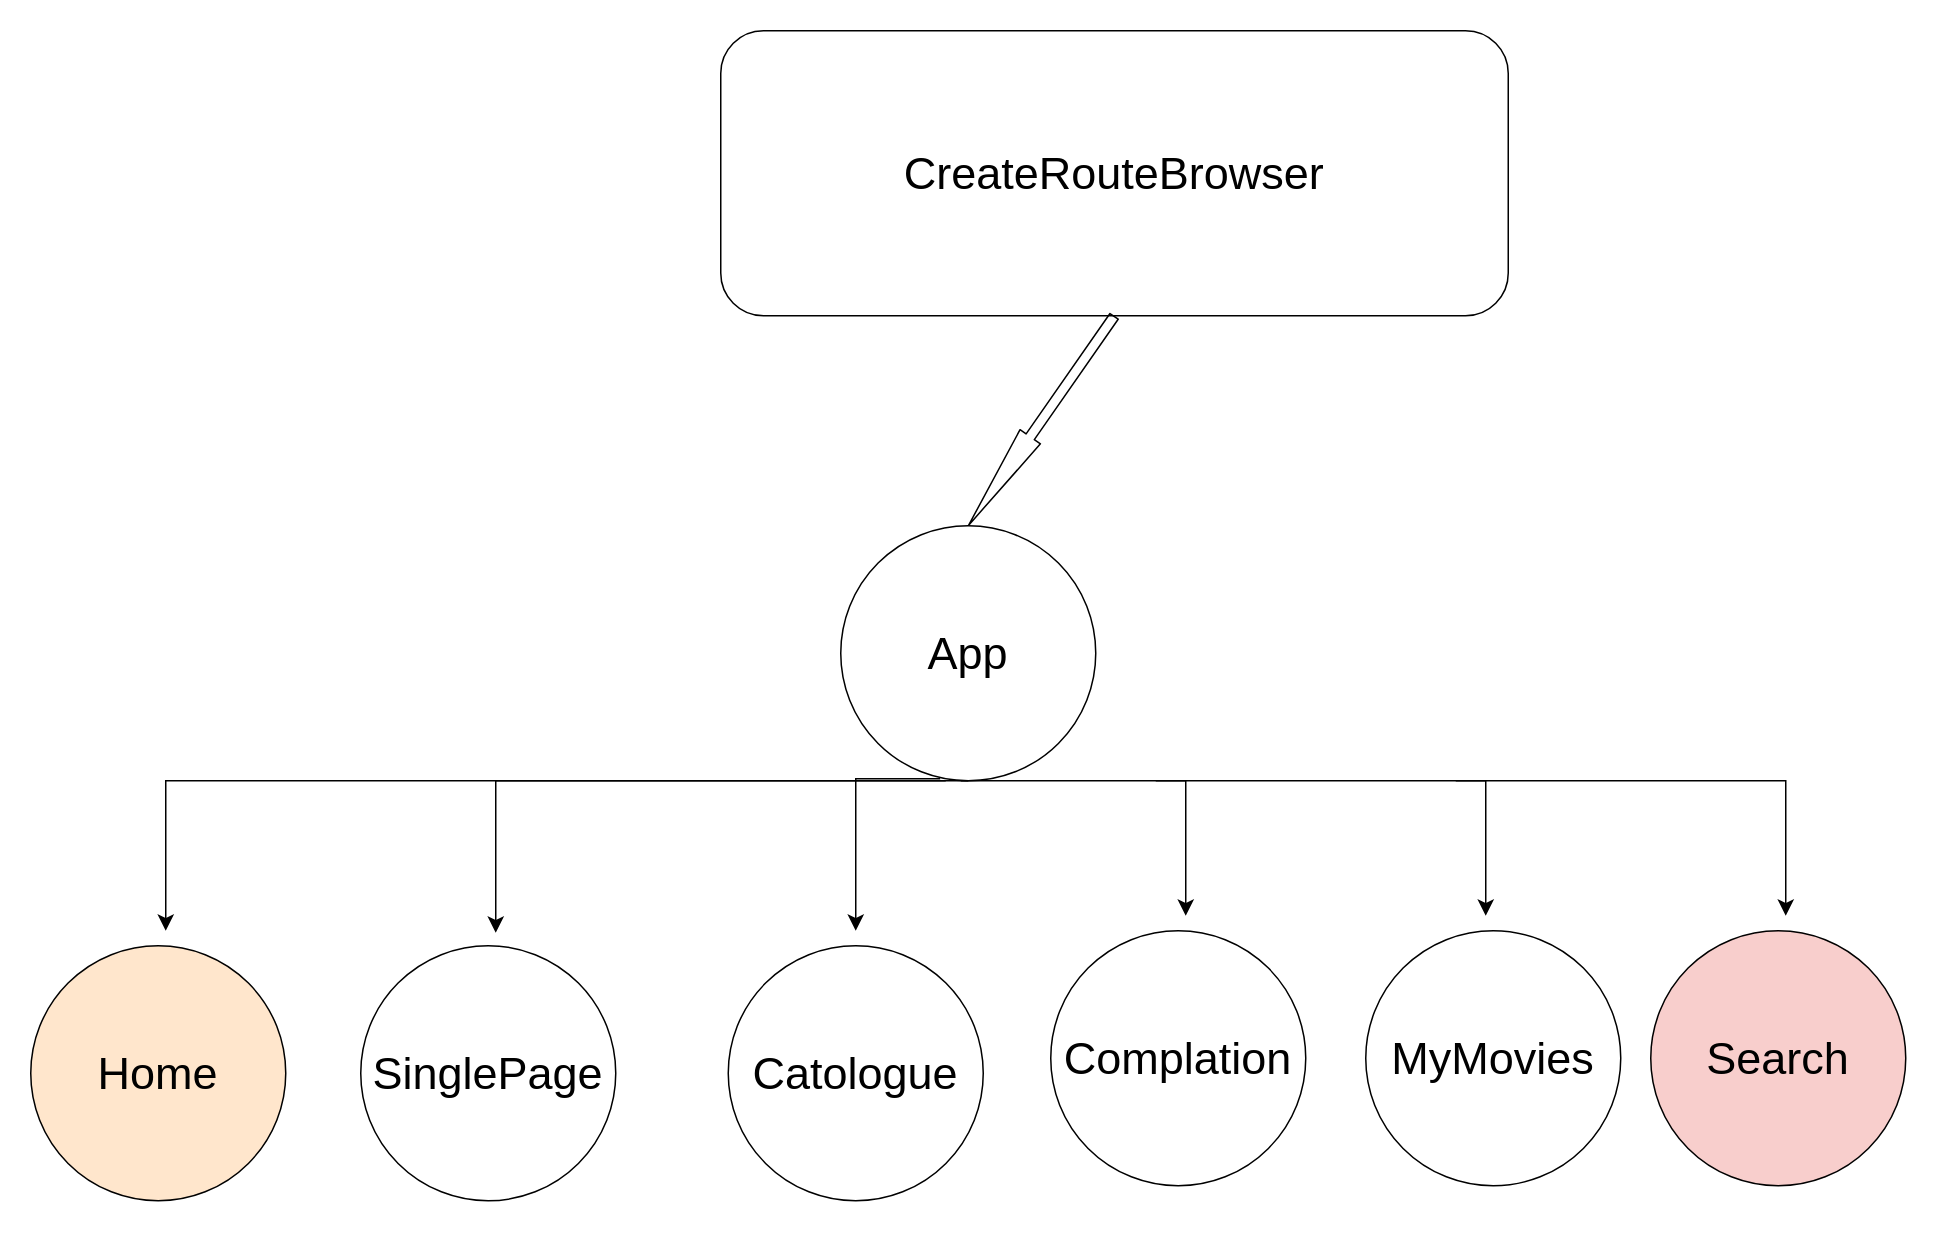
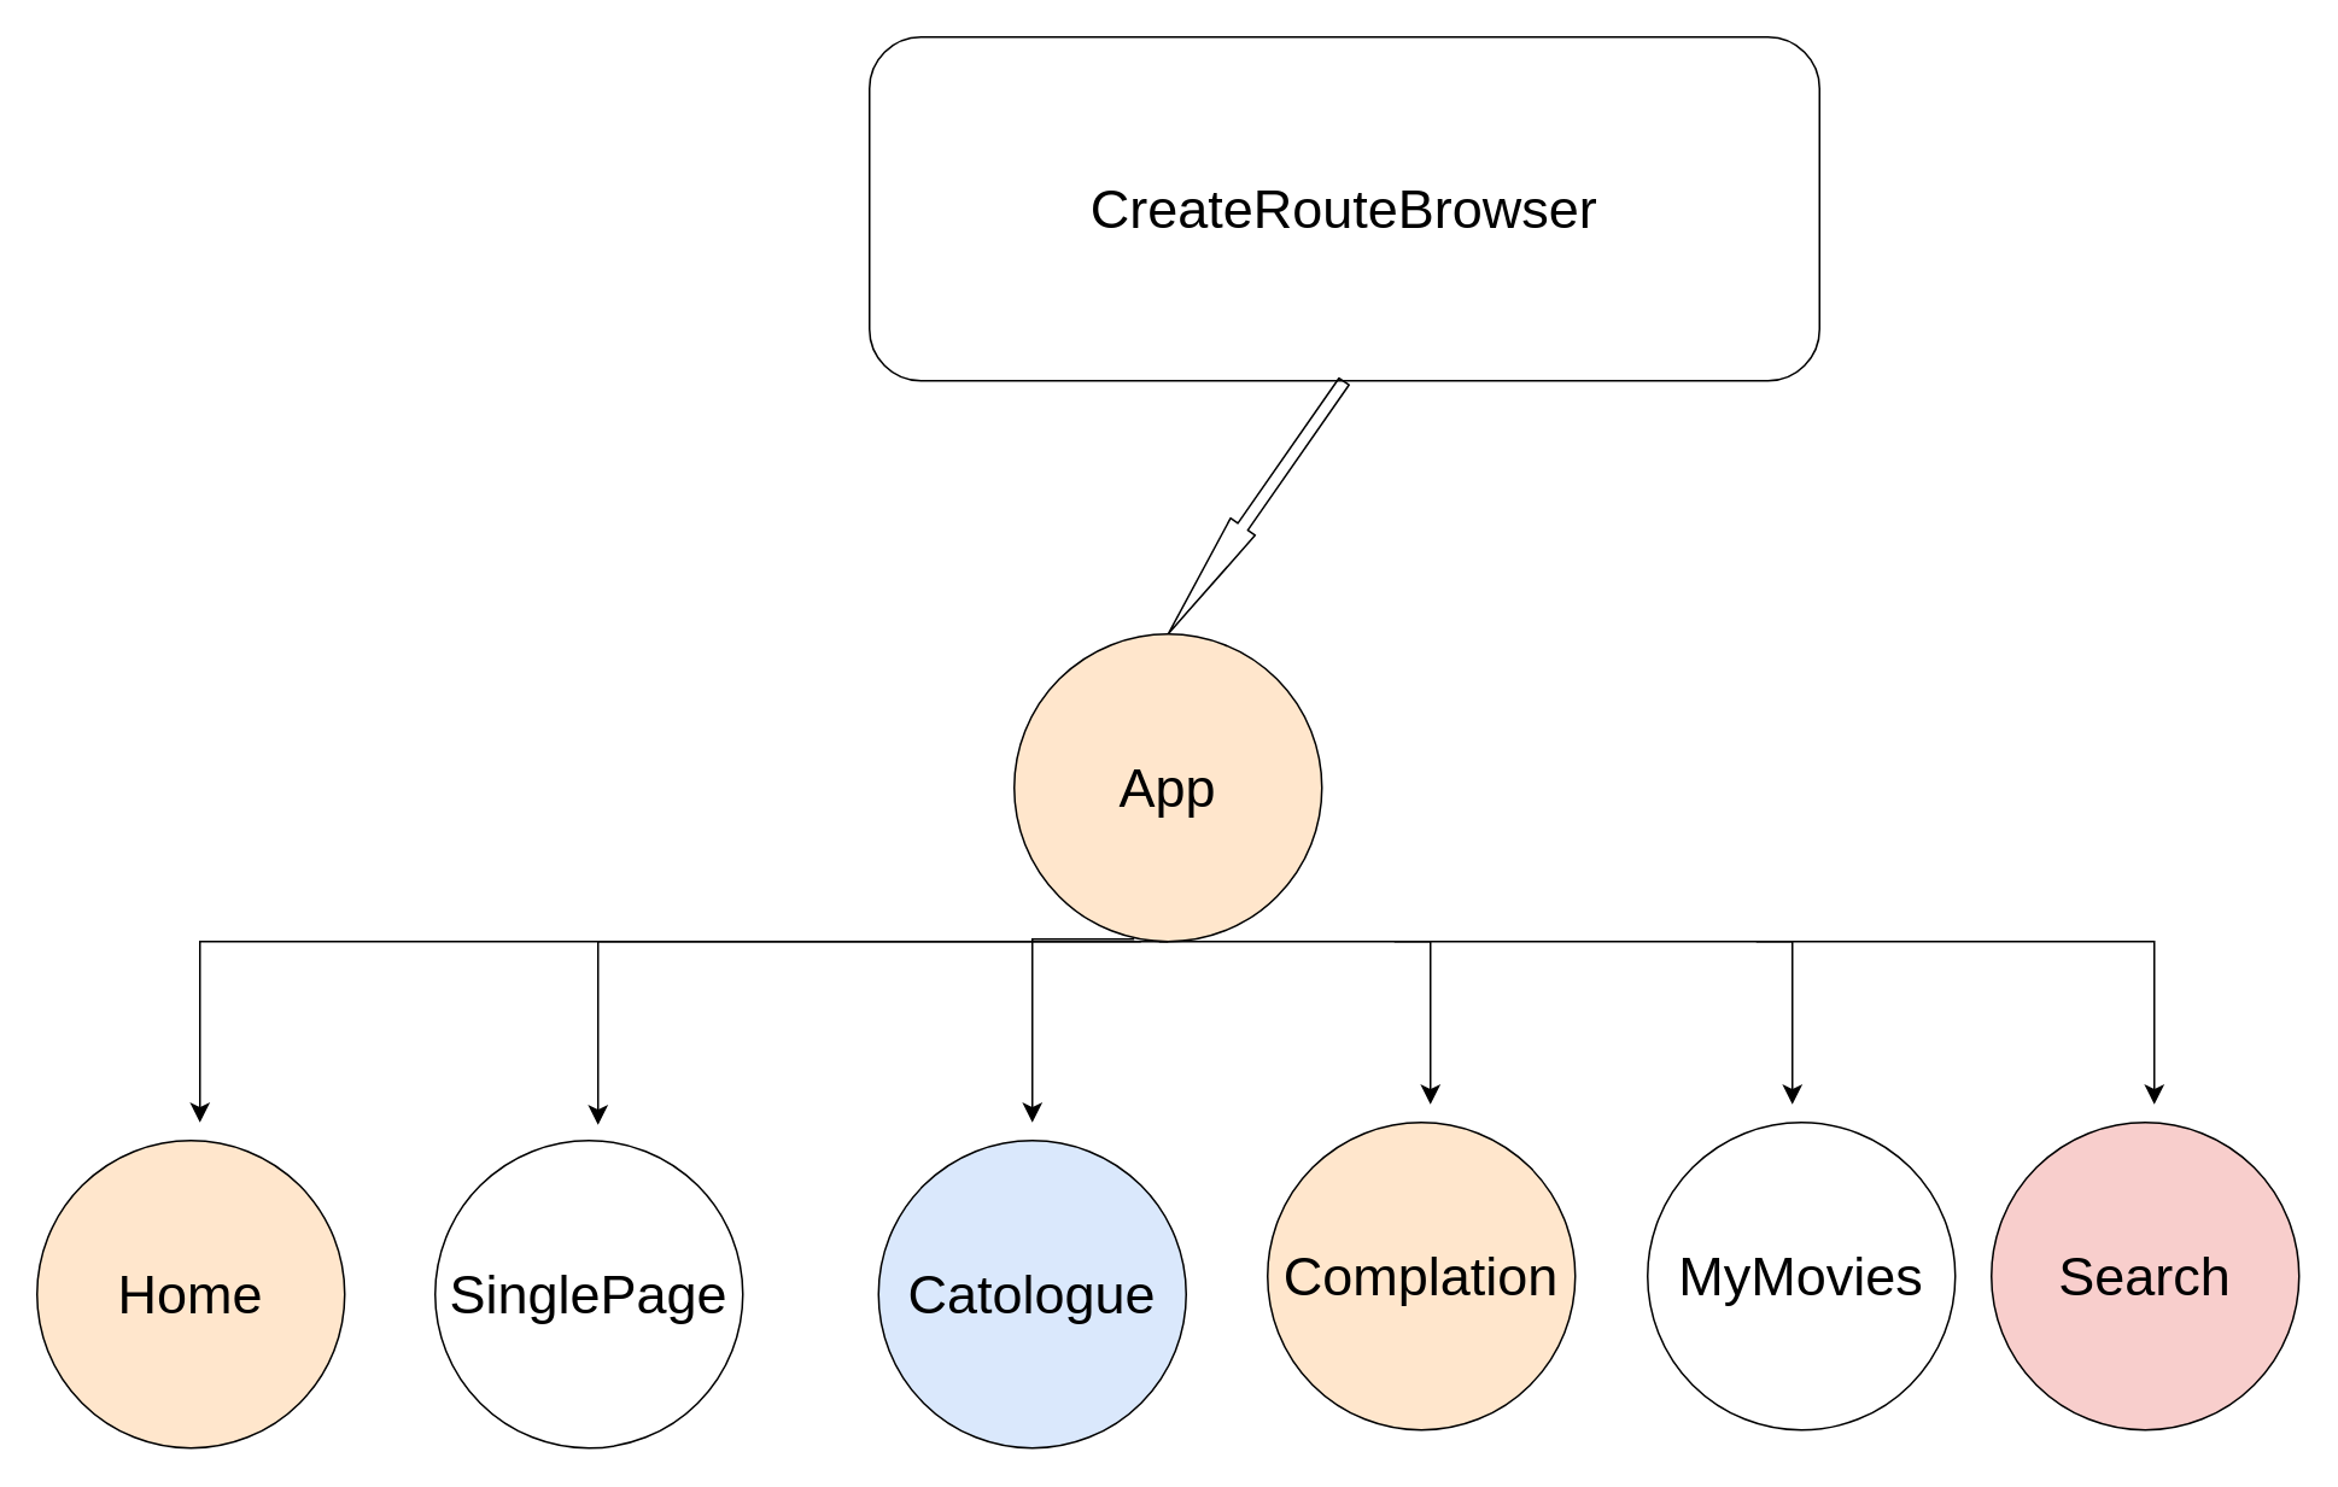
- <mxCell id="4" value="App" style="ellipse;whiteSpace=wrap;html=1;aspect=fixed;fontSize=30;" vertex="1" parent="1"><mxGeometry x="560" y="350" width="170" height="170" as="geometry" /></mxCell>
+ <mxCell id="4" value="App" style="ellipse;whiteSpace=wrap;html=1;aspect=fixed;fontSize=30;fillColor=#ffe6cc;" vertex="1" parent="1"><mxGeometry x="560" y="350" width="170" height="170" as="geometry" /></mxCell>
- <mxCell id="9" value="Complation" style="ellipse;whiteSpace=wrap;html=1;aspect=fixed;fontSize=30;" vertex="1" parent="1"><mxGeometry x="700" y="620" width="170" height="170" as="geometry" /></mxCell>
+ <mxCell id="9" value="Complation" style="ellipse;whiteSpace=wrap;html=1;aspect=fixed;fontSize=30;fillColor=#ffe6cc;" vertex="1" parent="1"><mxGeometry x="700" y="620" width="170" height="170" as="geometry" /></mxCell>
- <mxCell id="8" value="Catologue" style="ellipse;whiteSpace=wrap;html=1;aspect=fixed;fontSize=30;" vertex="1" parent="1"><mxGeometry x="485" y="630" width="170" height="170" as="geometry" /></mxCell>
+ <mxCell id="8" value="Catologue" style="ellipse;whiteSpace=wrap;html=1;aspect=fixed;fontSize=30;fillColor=#dae8fc;" vertex="1" parent="1"><mxGeometry x="485" y="630" width="170" height="170" as="geometry" /></mxCell>
